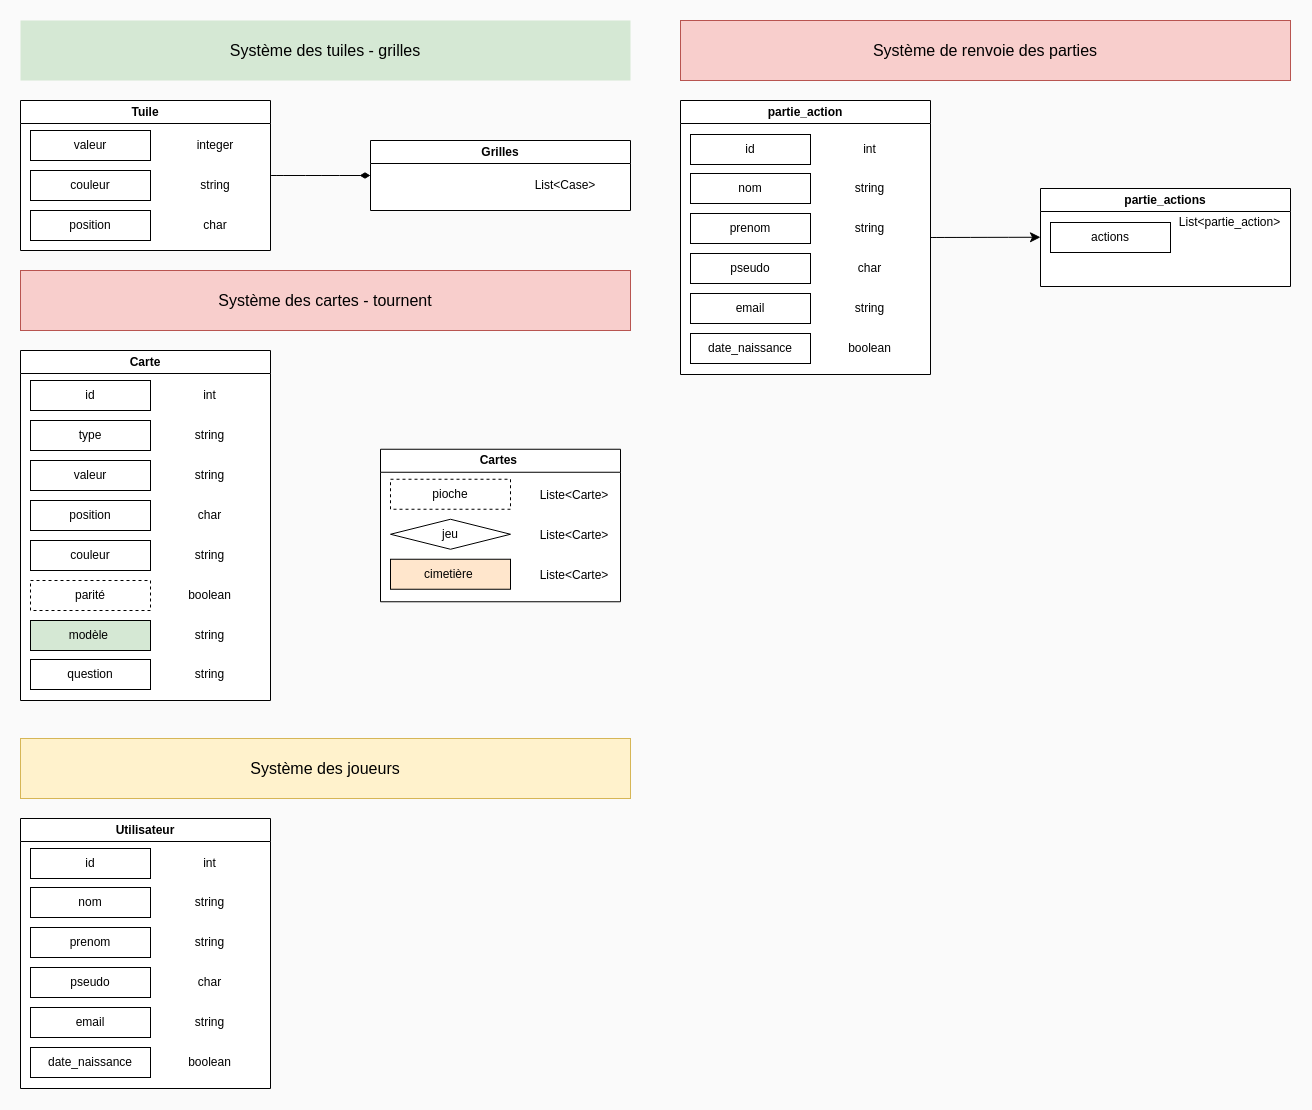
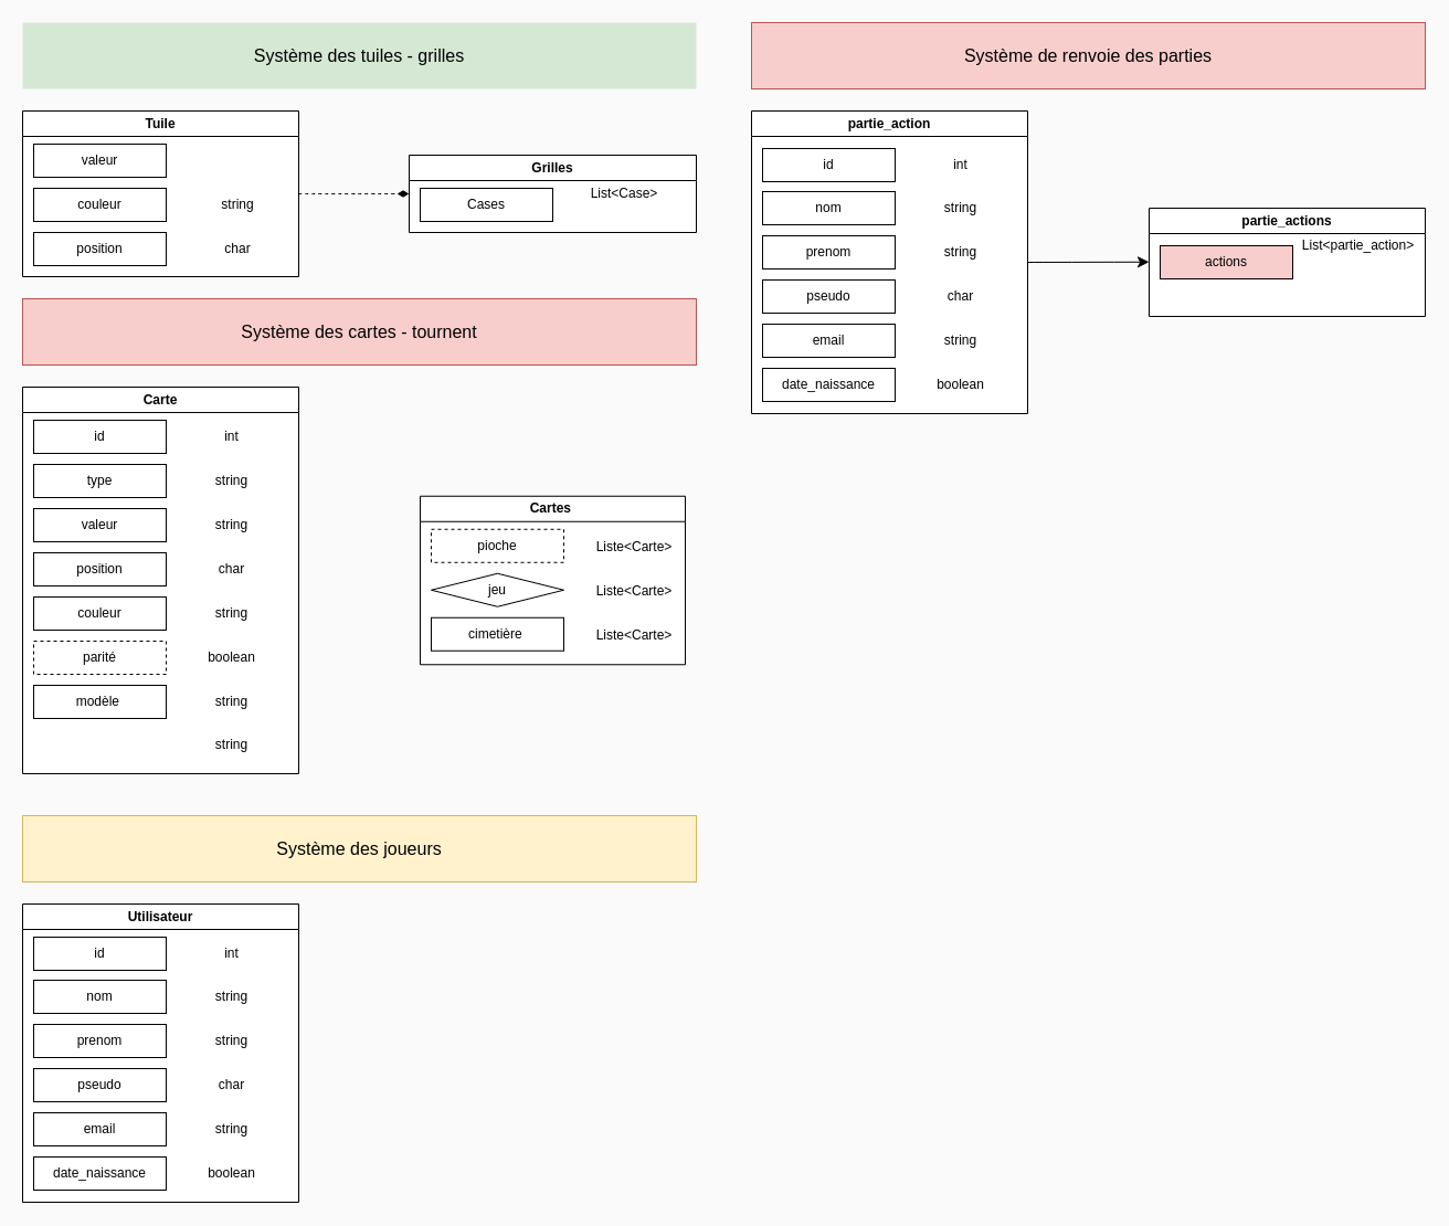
- <mxCell id="12" value="integer" style="text;html=1;strokeColor=none;fillColor=none;align=center;verticalAlign=middle;whiteSpace=wrap;rounded=0;" parent="10" vertex="1"><mxGeometry x="140" y="30" width="110" height="30" as="geometry" /></mxCell>
- <mxCell id="9" style="edgeStyle=none;curved=1;rounded=0;orthogonalLoop=1;jettySize=auto;html=1;exitX=1;exitY=0.5;exitDx=0;exitDy=0;entryX=0;entryY=0.5;entryDx=0;entryDy=0;fontSize=12;startSize=8;endSize=8;endArrow=diamondThin;endFill=1;" parent="1" source="10" target="17" edge="1"><mxGeometry relative="1" as="geometry" /></mxCell>
+ <mxCell id="9" style="edgeStyle=none;curved=1;rounded=0;orthogonalLoop=1;jettySize=auto;html=1;exitX=1;exitY=0.5;exitDx=0;exitDy=0;entryX=0;entryY=0.5;entryDx=0;entryDy=0;fontSize=12;startSize=8;endSize=8;endArrow=diamondThin;endFill=1;dashed=1;" parent="1" source="10" target="17" edge="1"><mxGeometry relative="1" as="geometry" /></mxCell>
+ <mxCell id="18" value="Cases" style="rounded=0;whiteSpace=wrap;html=1;" parent="17" vertex="1"><mxGeometry x="10" y="30" width="120" height="30" as="geometry" /></mxCell>
- <mxCell id="19" value="List&amp;lt;Case&amp;gt;" style="text;html=1;strokeColor=none;fillColor=none;align=center;verticalAlign=middle;whiteSpace=wrap;rounded=0;" parent="17" vertex="1"><mxGeometry x="140" y="30" width="110" height="30" as="geometry" /></mxCell>
+ <mxCell id="19" value="List&amp;lt;Case&amp;gt;" style="text;html=1;strokeColor=none;fillColor=none;align=center;verticalAlign=middle;whiteSpace=wrap;rounded=0;" parent="17" vertex="1"><mxGeometry x="140" y="20" width="110" height="30" as="geometry" /></mxCell>
- <mxCell id="69" value="actions" style="rounded=0;whiteSpace=wrap;html=1;" parent="68" vertex="1"><mxGeometry x="10" y="34" width="120" height="30" as="geometry" /></mxCell>
+ <mxCell id="69" value="actions" style="rounded=0;whiteSpace=wrap;html=1;fillColor=#f8cecc;" parent="68" vertex="1"><mxGeometry x="10" y="34" width="120" height="30" as="geometry" /></mxCell>
- <mxCell id="7" value="cimetière&amp;nbsp;" style="rounded=0;whiteSpace=wrap;html=1;fillColor=#ffe6cc;" parent="2" vertex="1"><mxGeometry x="10" y="110" width="120" height="30" as="geometry" /></mxCell>
+ <mxCell id="7" value="cimetière&amp;nbsp;" style="rounded=0;whiteSpace=wrap;html=1;" parent="2" vertex="1"><mxGeometry x="10" y="110" width="120" height="30" as="geometry" /></mxCell>
- <mxCell id="28" value="modèle&amp;nbsp;" style="rounded=0;whiteSpace=wrap;html=1;fillColor=#d5e8d4;" parent="20" vertex="1"><mxGeometry x="10" y="270" width="120" height="30" as="geometry" /></mxCell>
+ <mxCell id="28" value="modèle&amp;nbsp;" style="rounded=0;whiteSpace=wrap;html=1;" parent="20" vertex="1"><mxGeometry x="10" y="270" width="120" height="30" as="geometry" /></mxCell>
- <mxCell id="32" value="question" style="rounded=0;whiteSpace=wrap;html=1;" parent="20" vertex="1"><mxGeometry x="10" y="309" width="120" height="30" as="geometry" /></mxCell>
